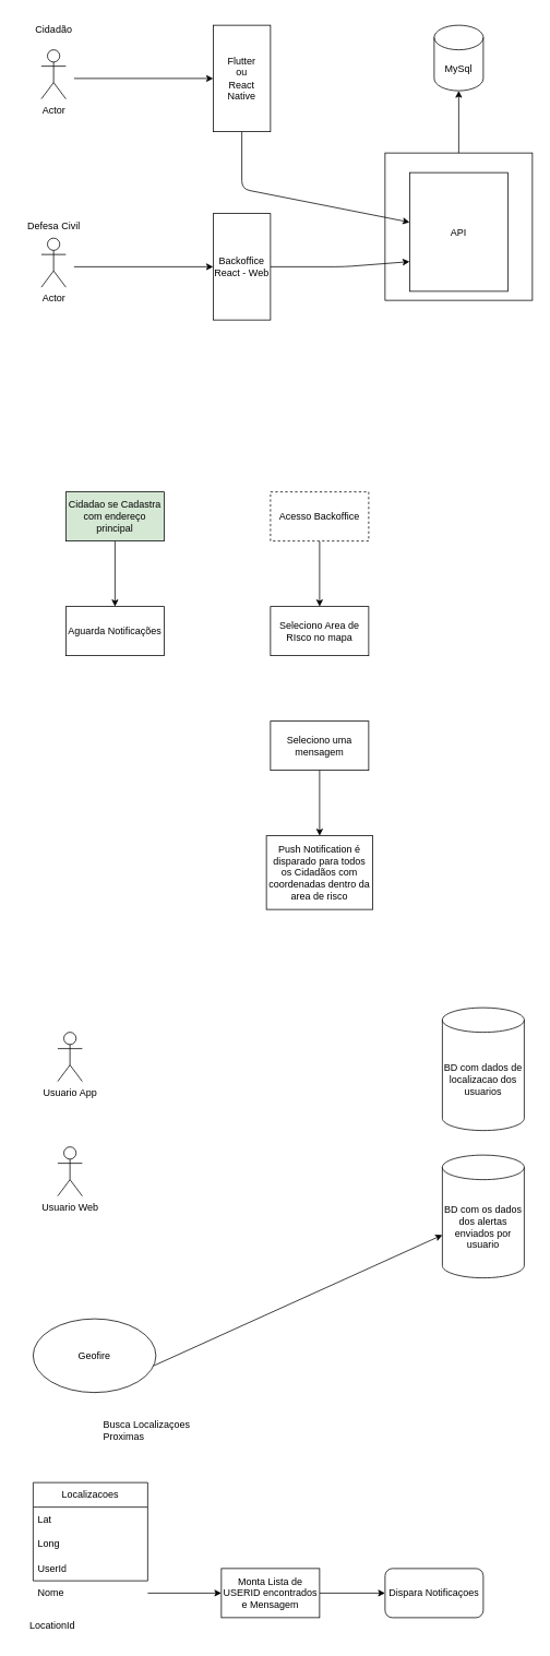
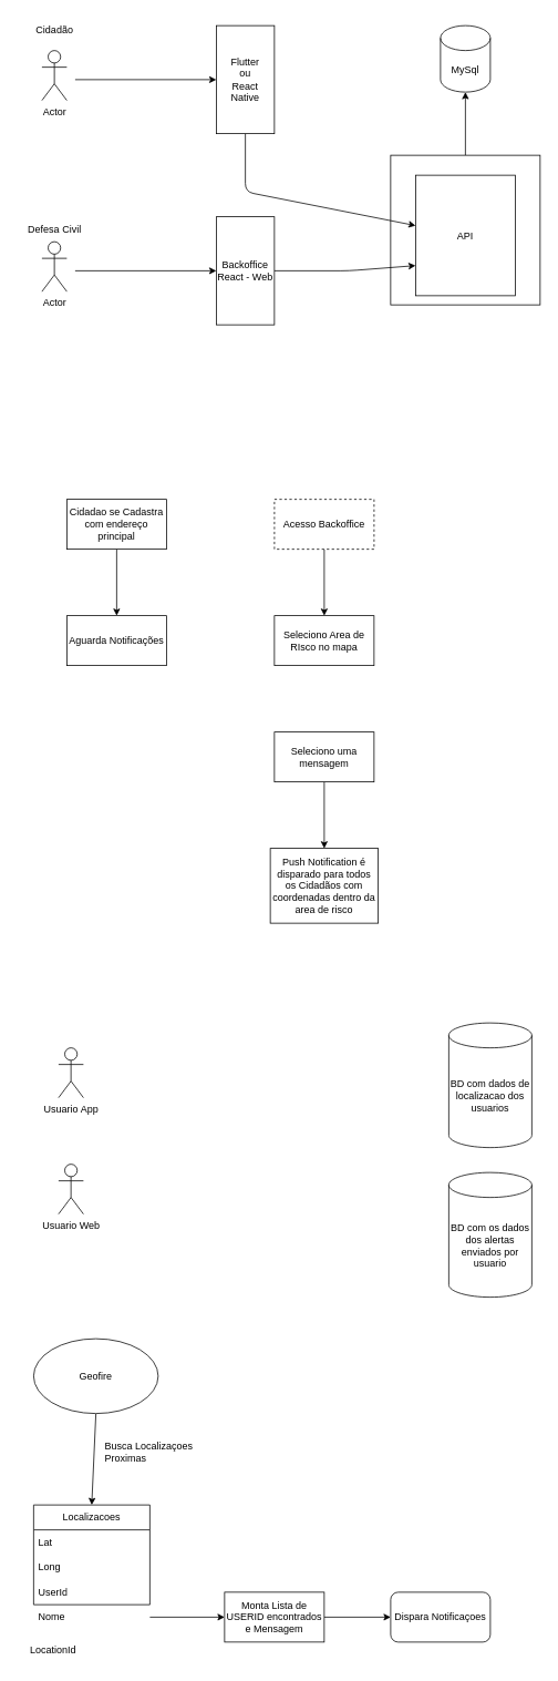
- <mxCell id="15" value="Cidadao se Cadastra com endereço principal" style="rounded=0;whiteSpace=wrap;html=1;fillColor=#d5e8d4;" parent="1" vertex="1"><mxGeometry x="80" y="600" width="120" height="60" as="geometry" /></mxCell>
+ <mxCell id="15" value="Cidadao se Cadastra com endereço principal" style="rounded=0;whiteSpace=wrap;html=1;" parent="1" vertex="1"><mxGeometry x="80" y="600" width="120" height="60" as="geometry" /></mxCell>
- <mxCell id="36" style="edgeStyle=none;html=1;exitX=0.5;exitY=1;exitDx=0;exitDy=0;" edge="1" parent="1" source="37" target="26"><mxGeometry relative="1" as="geometry" /></mxCell>
+ <mxCell id="36" style="edgeStyle=none;html=1;exitX=0.5;exitY=1;exitDx=0;exitDy=0;entryX=0.5;entryY=0;entryDx=0;entryDy=0;" edge="1" parent="1" source="37" target="29"><mxGeometry relative="1" as="geometry" /></mxCell>
